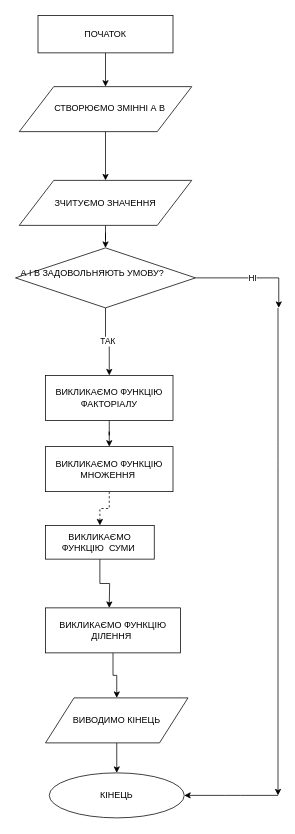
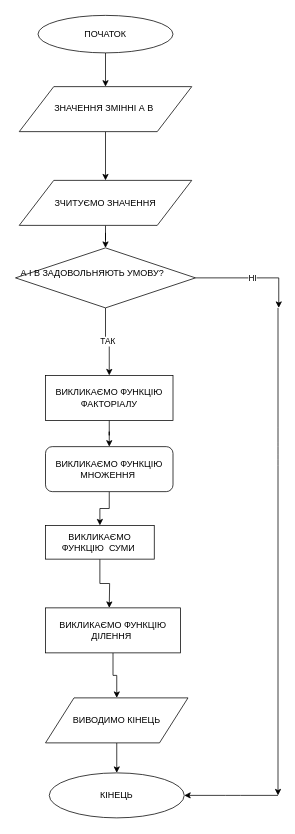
- <mxCell id="3" value="ПОЧАТОК" style="whiteSpace=wrap;html=1;rounded=0;" parent="1" vertex="1"><mxGeometry x="50" y="20" width="180" height="50" as="geometry" /></mxCell>
+ <mxCell id="3" value="ПОЧАТОК" style="ellipse;whiteSpace=wrap;html=1;" parent="1" vertex="1"><mxGeometry x="50" y="20" width="180" height="50" as="geometry" /></mxCell>
- <mxCell id="8" value="СТВОРЮЄМО ЗМІННІ А В&amp;nbsp;" style="text;html=1;" parent="1" vertex="1"><mxGeometry x="70" y="130" width="160" height="30" as="geometry" /></mxCell>
+ <mxCell id="8" value="ЗНАЧЕННЯ ЗМІННІ А В&amp;nbsp;" style="text;html=1;" parent="1" vertex="1"><mxGeometry x="70" y="130" width="160" height="30" as="geometry" /></mxCell>
- <mxCell id="15" value="ВИКЛИКАЄМО ФУНКЦІЮ МНОЖЕННЯ&amp;nbsp;" style="rounded=0;whiteSpace=wrap;html=1;" parent="1" vertex="1"><mxGeometry x="60" y="595" width="170" height="60" as="geometry" /></mxCell>
+ <mxCell id="15" value="ВИКЛИКАЄМО ФУНКЦІЮ МНОЖЕННЯ&amp;nbsp;" style="whiteSpace=wrap;html=1;rounded=1;" parent="1" vertex="1"><mxGeometry x="60" y="595" width="170" height="60" as="geometry" /></mxCell>
- <mxCell id="14" style="edgeStyle=orthogonalEdgeStyle;rounded=0;orthogonalLoop=1;jettySize=auto;html=1;entryX=0.5;entryY=0;entryDx=0;entryDy=0;dashed=1;" parent="1" source="15" target="17" edge="1"><mxGeometry relative="1" as="geometry"><mxPoint x="145" y="710" as="targetPoint" /></mxGeometry></mxCell>
+ <mxCell id="14" style="edgeStyle=orthogonalEdgeStyle;rounded=0;orthogonalLoop=1;jettySize=auto;html=1;entryX=0.5;entryY=0;entryDx=0;entryDy=0;" parent="1" source="15" target="17" edge="1"><mxGeometry relative="1" as="geometry"><mxPoint x="145" y="710" as="targetPoint" /></mxGeometry></mxCell>
